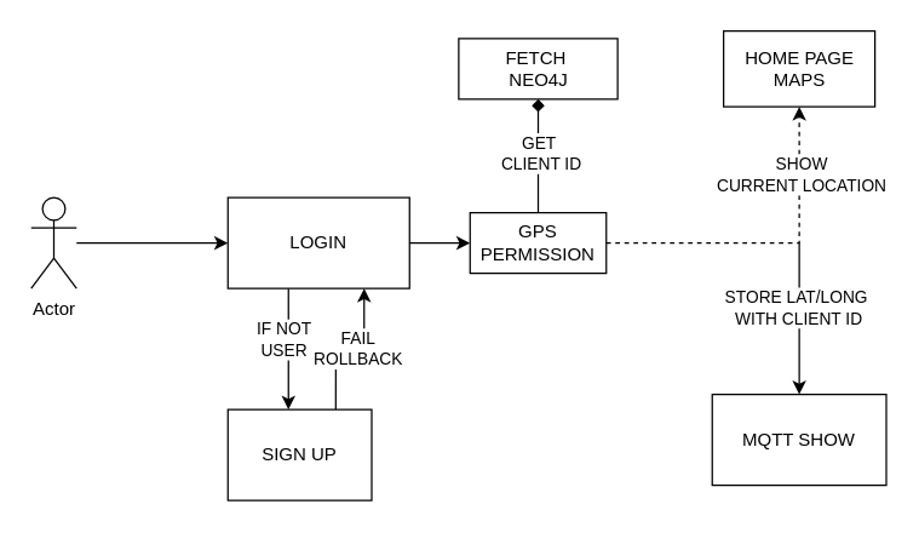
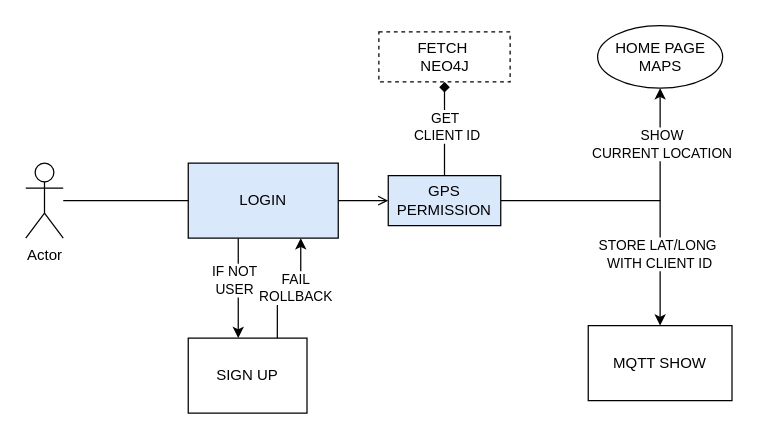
- <mxCell id="8" value="FETCH&amp;nbsp;&lt;br&gt;NEO4J" style="rounded=0;whiteSpace=wrap;html=1;" vertex="1" parent="1"><mxGeometry x="302.5" y="25" width="105" height="40" as="geometry" /></mxCell>
+ <mxCell id="8" value="FETCH&amp;nbsp;&lt;br&gt;NEO4J" style="rounded=0;whiteSpace=wrap;html=1;dashed=1;" vertex="1" parent="1"><mxGeometry x="302.5" y="25" width="105" height="40" as="geometry" /></mxCell>
- <mxCell id="16" value="HOME PAGE&lt;br&gt;MAPS" style="rounded=0;whiteSpace=wrap;html=1;" vertex="1" parent="1"><mxGeometry x="477.5" y="20" width="100" height="50" as="geometry" /></mxCell>
+ <mxCell id="16" value="HOME PAGE&lt;br&gt;MAPS" style="ellipse;whiteSpace=wrap;html=1;" vertex="1" parent="1"><mxGeometry x="477.5" y="20" width="100" height="50" as="geometry" /></mxCell>
- <mxCell id="19" style="edgeStyle=orthogonalEdgeStyle;rounded=0;orthogonalLoop=1;jettySize=auto;html=1;entryX=0;entryY=0.5;entryDx=0;entryDy=0;" edge="1" parent="1" source="20" target="4"><mxGeometry relative="1" as="geometry" /></mxCell>
+ <mxCell id="19" style="edgeStyle=orthogonalEdgeStyle;rounded=0;orthogonalLoop=1;jettySize=auto;html=1;entryX=0;entryY=0.5;entryDx=0;entryDy=0;endArrow=none;" edge="1" parent="1" source="20" target="4"><mxGeometry relative="1" as="geometry" /></mxCell>
- <mxCell id="4" value="LOGIN" style="rounded=0;whiteSpace=wrap;html=1;" vertex="1" parent="1"><mxGeometry x="150" y="130" width="120" height="60" as="geometry" /></mxCell>
+ <mxCell id="4" value="LOGIN" style="rounded=0;whiteSpace=wrap;html=1;fillColor=#dae8fc;" vertex="1" parent="1"><mxGeometry x="150" y="130" width="120" height="60" as="geometry" /></mxCell>
- <mxCell id="10" value="" style="edgeStyle=orthogonalEdgeStyle;rounded=0;orthogonalLoop=1;jettySize=auto;html=1;" edge="1" parent="1" source="4" target="15"><mxGeometry relative="1" as="geometry"><mxPoint x="270" y="160" as="sourcePoint" /><mxPoint x="564" y="100" as="targetPoint" /></mxGeometry></mxCell>
+ <mxCell id="10" value="" style="edgeStyle=orthogonalEdgeStyle;rounded=0;orthogonalLoop=1;jettySize=auto;html=1;endArrow=open;" edge="1" parent="1" source="4" target="15"><mxGeometry relative="1" as="geometry"><mxPoint x="270" y="160" as="sourcePoint" /><mxPoint x="564" y="100" as="targetPoint" /></mxGeometry></mxCell>
- <mxCell id="15" value="GPS&lt;br&gt;PERMISSION" style="rounded=0;whiteSpace=wrap;html=1;" vertex="1" parent="1"><mxGeometry x="310" y="140" width="90" height="40" as="geometry" /></mxCell>
+ <mxCell id="15" value="GPS&lt;br&gt;PERMISSION" style="rounded=0;whiteSpace=wrap;html=1;fillColor=#dae8fc;" vertex="1" parent="1"><mxGeometry x="310" y="140" width="90" height="40" as="geometry" /></mxCell>
- <mxCell id="11" style="edgeStyle=orthogonalEdgeStyle;rounded=0;orthogonalLoop=1;jettySize=auto;html=1;dashed=1;" edge="1" parent="1" source="15" target="16"><mxGeometry relative="1" as="geometry"><mxPoint x="460" y="160" as="targetPoint" /><Array as="points"><mxPoint x="430" y="160" /><mxPoint x="430" y="160" /></Array></mxGeometry></mxCell>
+ <mxCell id="11" style="edgeStyle=orthogonalEdgeStyle;rounded=0;orthogonalLoop=1;jettySize=auto;html=1;" edge="1" parent="1" source="15" target="16"><mxGeometry relative="1" as="geometry"><mxPoint x="460" y="160" as="targetPoint" /><Array as="points"><mxPoint x="430" y="160" /><mxPoint x="430" y="160" /></Array></mxGeometry></mxCell>
